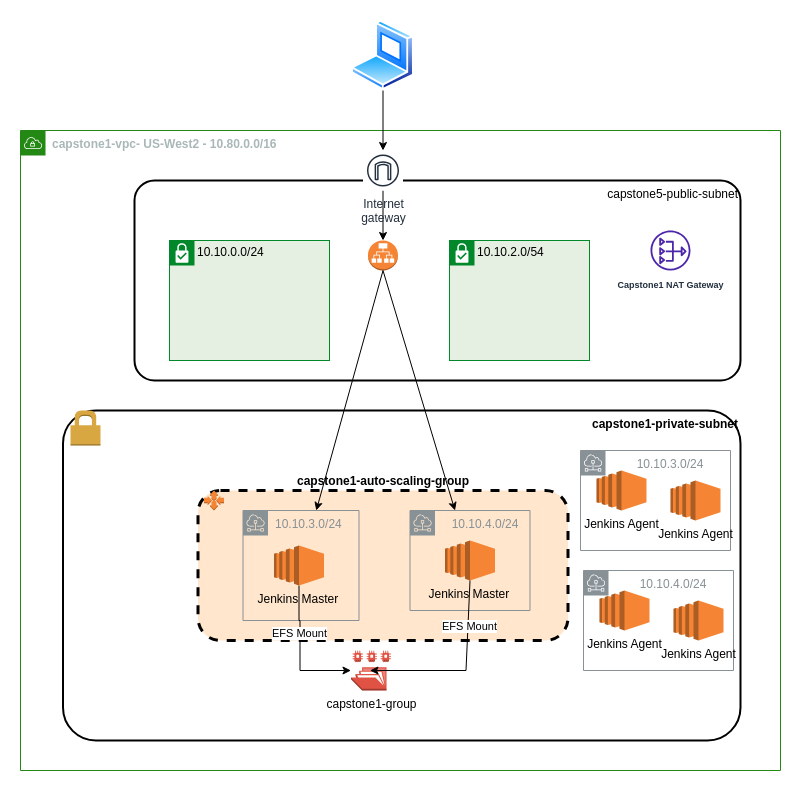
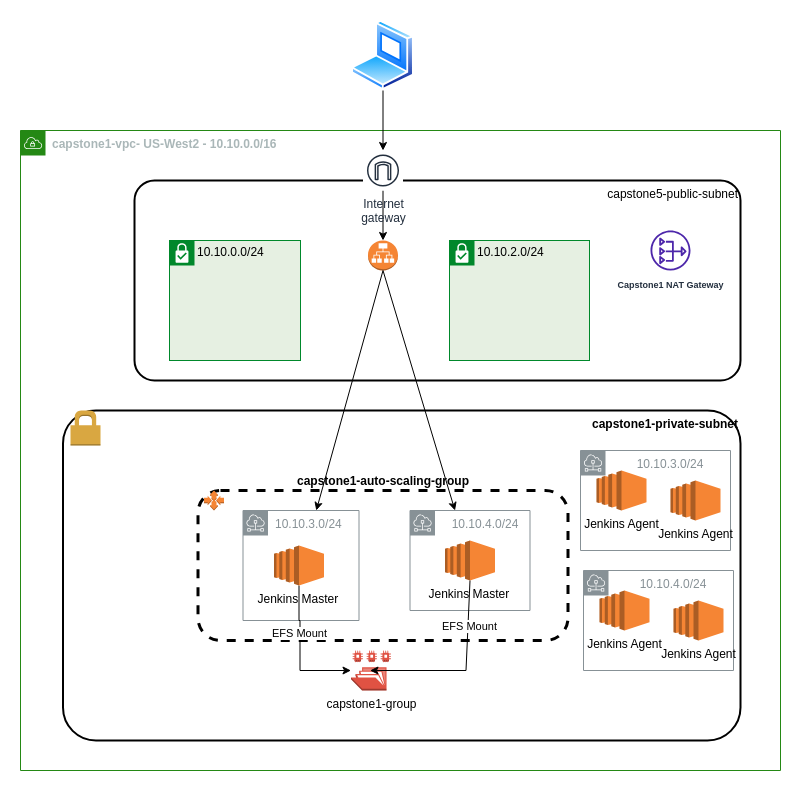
- <mxCell id="2" value="&lt;b&gt;capstone1-vpc- US-West2 -&amp;nbsp;10.80.0.0/16&lt;/b&gt;" style="points=[[0,0],[0.25,0],[0.5,0],[0.75,0],[1,0],[1,0.25],[1,0.5],[1,0.75],[1,1],[0.75,1],[0.5,1],[0.25,1],[0,1],[0,0.75],[0,0.5],[0,0.25]];outlineConnect=0;gradientColor=none;html=1;whiteSpace=wrap;fontSize=12;fontStyle=0;container=1;pointerEvents=0;collapsible=0;recursiveResize=0;shape=mxgraph.aws4.group;grIcon=mxgraph.aws4.group_vpc;strokeColor=#248814;fillColor=none;verticalAlign=top;align=left;spacingLeft=30;fontColor=#AAB7B8;dashed=0;" vertex="1" parent="1"><mxGeometry x="20" y="130" width="760" height="640" as="geometry" /></mxCell>
+ <mxCell id="2" value="&lt;b&gt;capstone1-vpc- US-West2 -&amp;nbsp;10.10.0.0/16&lt;/b&gt;" style="points=[[0,0],[0.25,0],[0.5,0],[0.75,0],[1,0],[1,0.25],[1,0.5],[1,0.75],[1,1],[0.75,1],[0.5,1],[0.25,1],[0,1],[0,0.75],[0,0.5],[0,0.25]];outlineConnect=0;gradientColor=none;html=1;whiteSpace=wrap;fontSize=12;fontStyle=0;container=1;pointerEvents=0;collapsible=0;recursiveResize=0;shape=mxgraph.aws4.group;grIcon=mxgraph.aws4.group_vpc;strokeColor=#248814;fillColor=none;verticalAlign=top;align=left;spacingLeft=30;fontColor=#AAB7B8;dashed=0;" vertex="1" parent="1"><mxGeometry x="20" y="130" width="760" height="640" as="geometry" /></mxCell>
- <mxCell id="7" value="10.10.2.0/54" style="shape=mxgraph.ibm.box;prType=subnet;fontStyle=0;verticalAlign=top;align=left;spacingLeft=32;spacingTop=4;fillColor=#E6F0E2;rounded=0;whiteSpace=wrap;html=1;strokeColor=#00882B;strokeWidth=1;dashed=0;container=1;spacing=-4;collapsible=0;expand=0;recursiveResize=0;" vertex="1" parent="2"><mxGeometry x="429" y="110" width="140" height="120" as="geometry" /></mxCell>
+ <mxCell id="7" value="10.10.2.0/24" style="shape=mxgraph.ibm.box;prType=subnet;fontStyle=0;verticalAlign=top;align=left;spacingLeft=32;spacingTop=4;fillColor=#E6F0E2;rounded=0;whiteSpace=wrap;html=1;strokeColor=#00882B;strokeWidth=1;dashed=0;container=1;spacing=-4;collapsible=0;expand=0;recursiveResize=0;" vertex="1" parent="2"><mxGeometry x="429" y="110" width="140" height="120" as="geometry" /></mxCell>
- <mxCell id="6" value="10.10.0.0/24" style="shape=mxgraph.ibm.box;prType=subnet;fontStyle=0;verticalAlign=top;align=left;spacingLeft=32;spacingTop=4;fillColor=#E6F0E2;rounded=0;whiteSpace=wrap;html=1;strokeColor=#00882B;strokeWidth=1;dashed=0;container=1;spacing=-4;collapsible=0;expand=0;recursiveResize=0;" vertex="1" parent="2"><mxGeometry x="149" y="110" width="160" height="120" as="geometry" /></mxCell>
+ <mxCell id="6" value="10.10.0.0/24" style="shape=mxgraph.ibm.box;prType=subnet;fontStyle=0;verticalAlign=top;align=left;spacingLeft=32;spacingTop=4;fillColor=#E6F0E2;rounded=0;whiteSpace=wrap;html=1;strokeColor=#00882B;strokeWidth=1;dashed=0;container=1;spacing=-4;collapsible=0;expand=0;recursiveResize=0;" vertex="1" parent="2"><mxGeometry x="149" y="110" width="131" height="120" as="geometry" /></mxCell>
- <mxCell id="8" value="&lt;b&gt;capstone1-auto-scaling-group&lt;/b&gt;" style="rounded=1;whiteSpace=wrap;html=1;dashed=1;strokeWidth=3;align=center;labelPosition=center;verticalLabelPosition=top;verticalAlign=bottom;fillColor=#ffe6cc;" vertex="1" parent="2"><mxGeometry x="177.5" y="360" width="370" height="150" as="geometry" /></mxCell>
+ <mxCell id="8" value="&lt;b&gt;capstone1-auto-scaling-group&lt;/b&gt;" style="rounded=1;whiteSpace=wrap;html=1;dashed=1;strokeWidth=3;align=center;labelPosition=center;verticalLabelPosition=top;verticalAlign=bottom;" vertex="1" parent="2"><mxGeometry x="177.5" y="360" width="370" height="150" as="geometry" /></mxCell>
